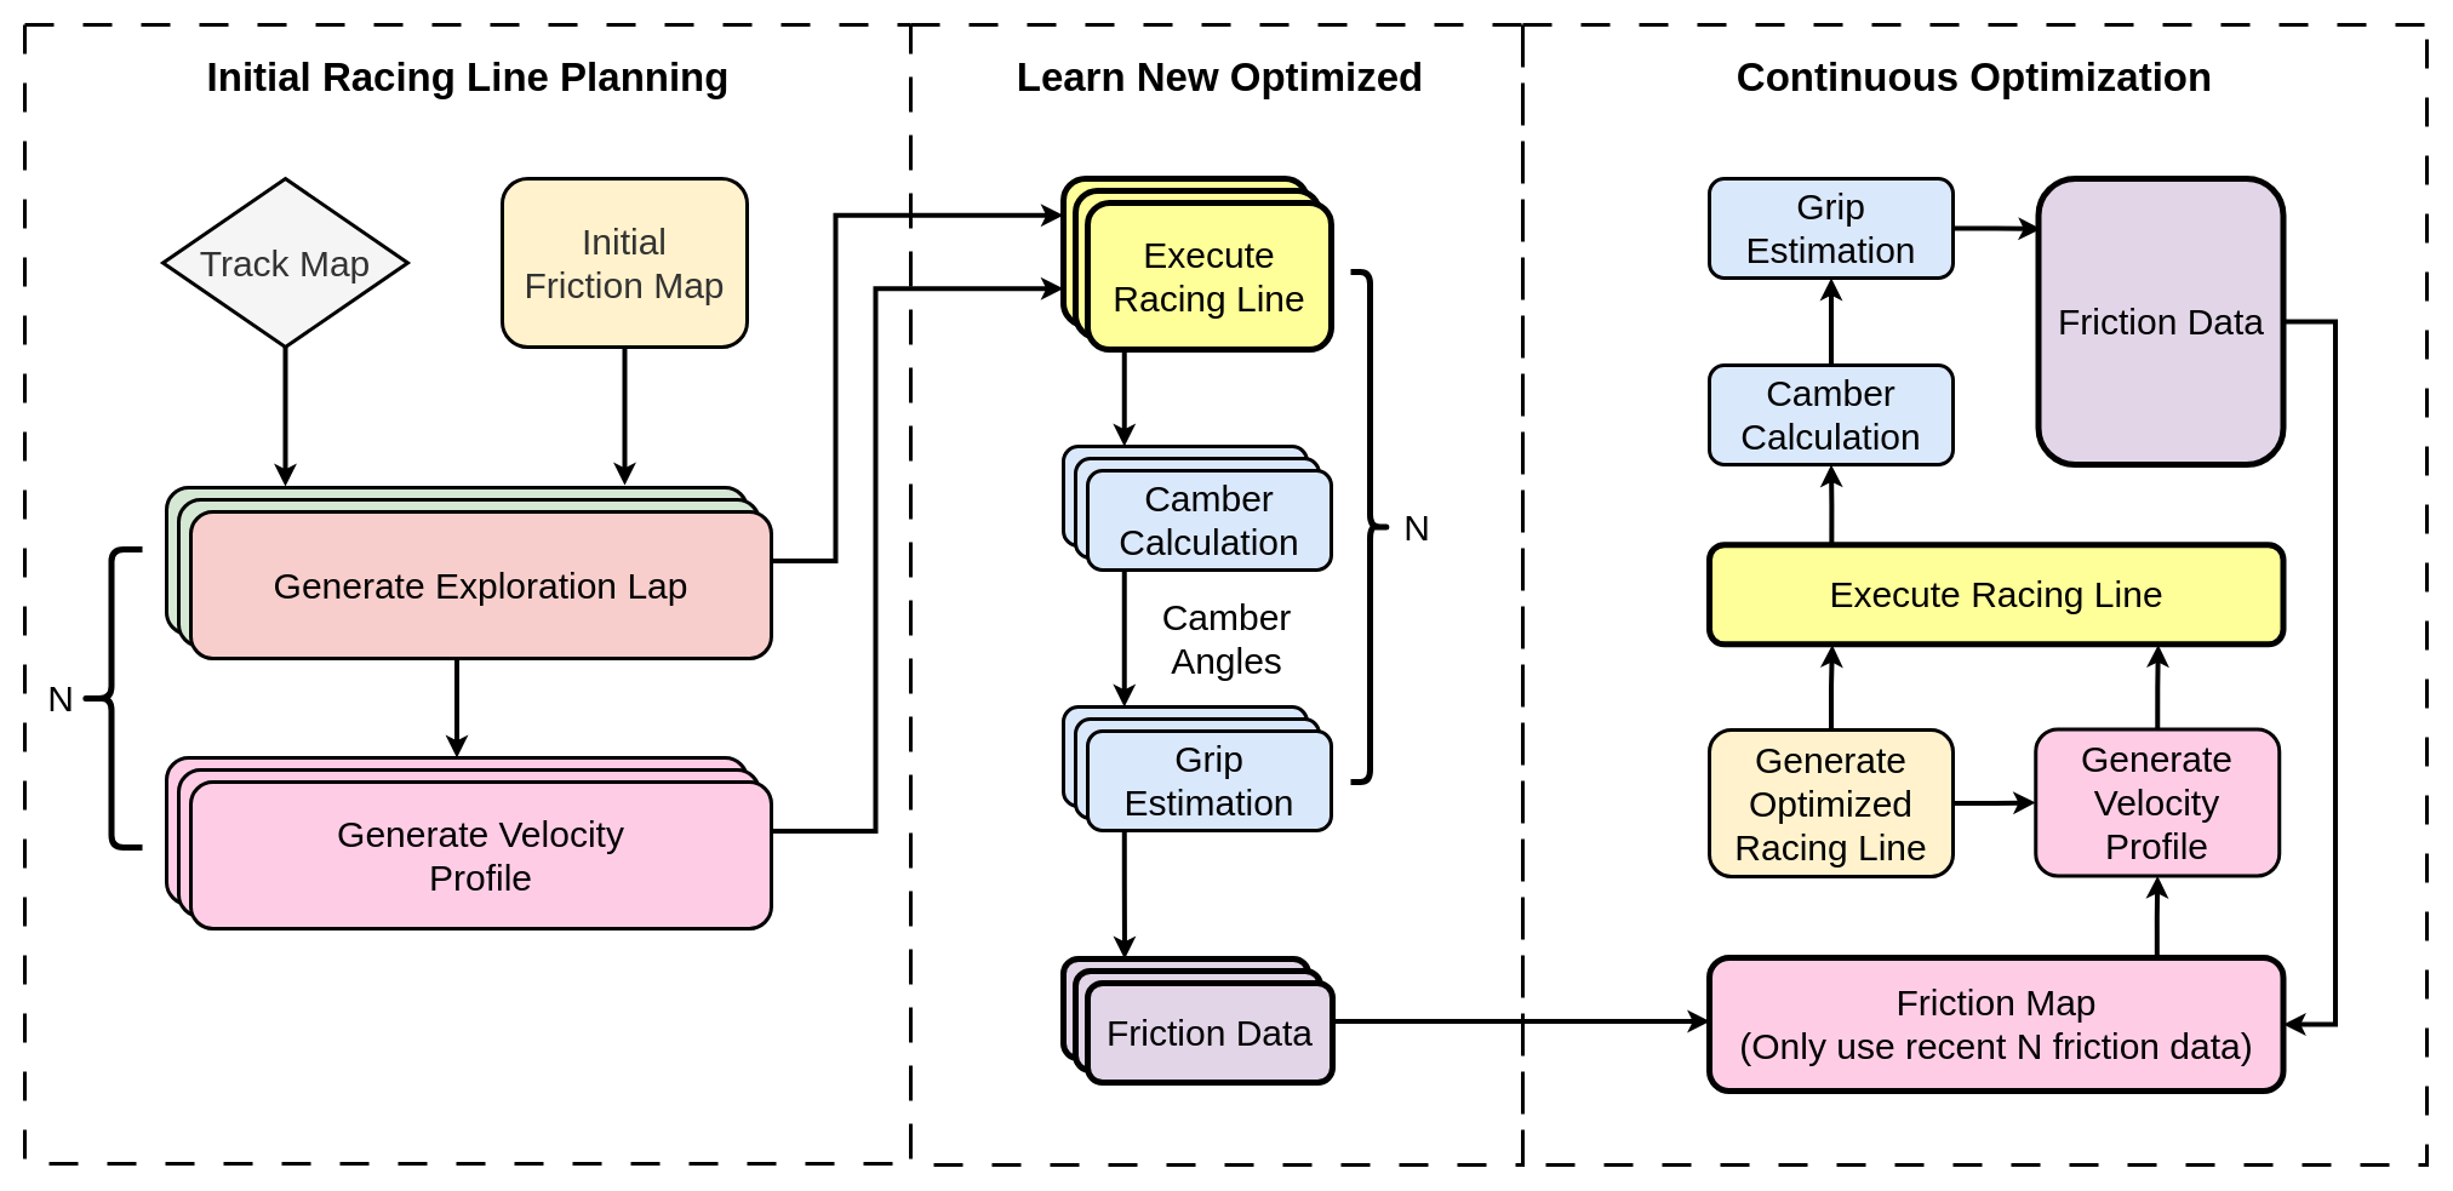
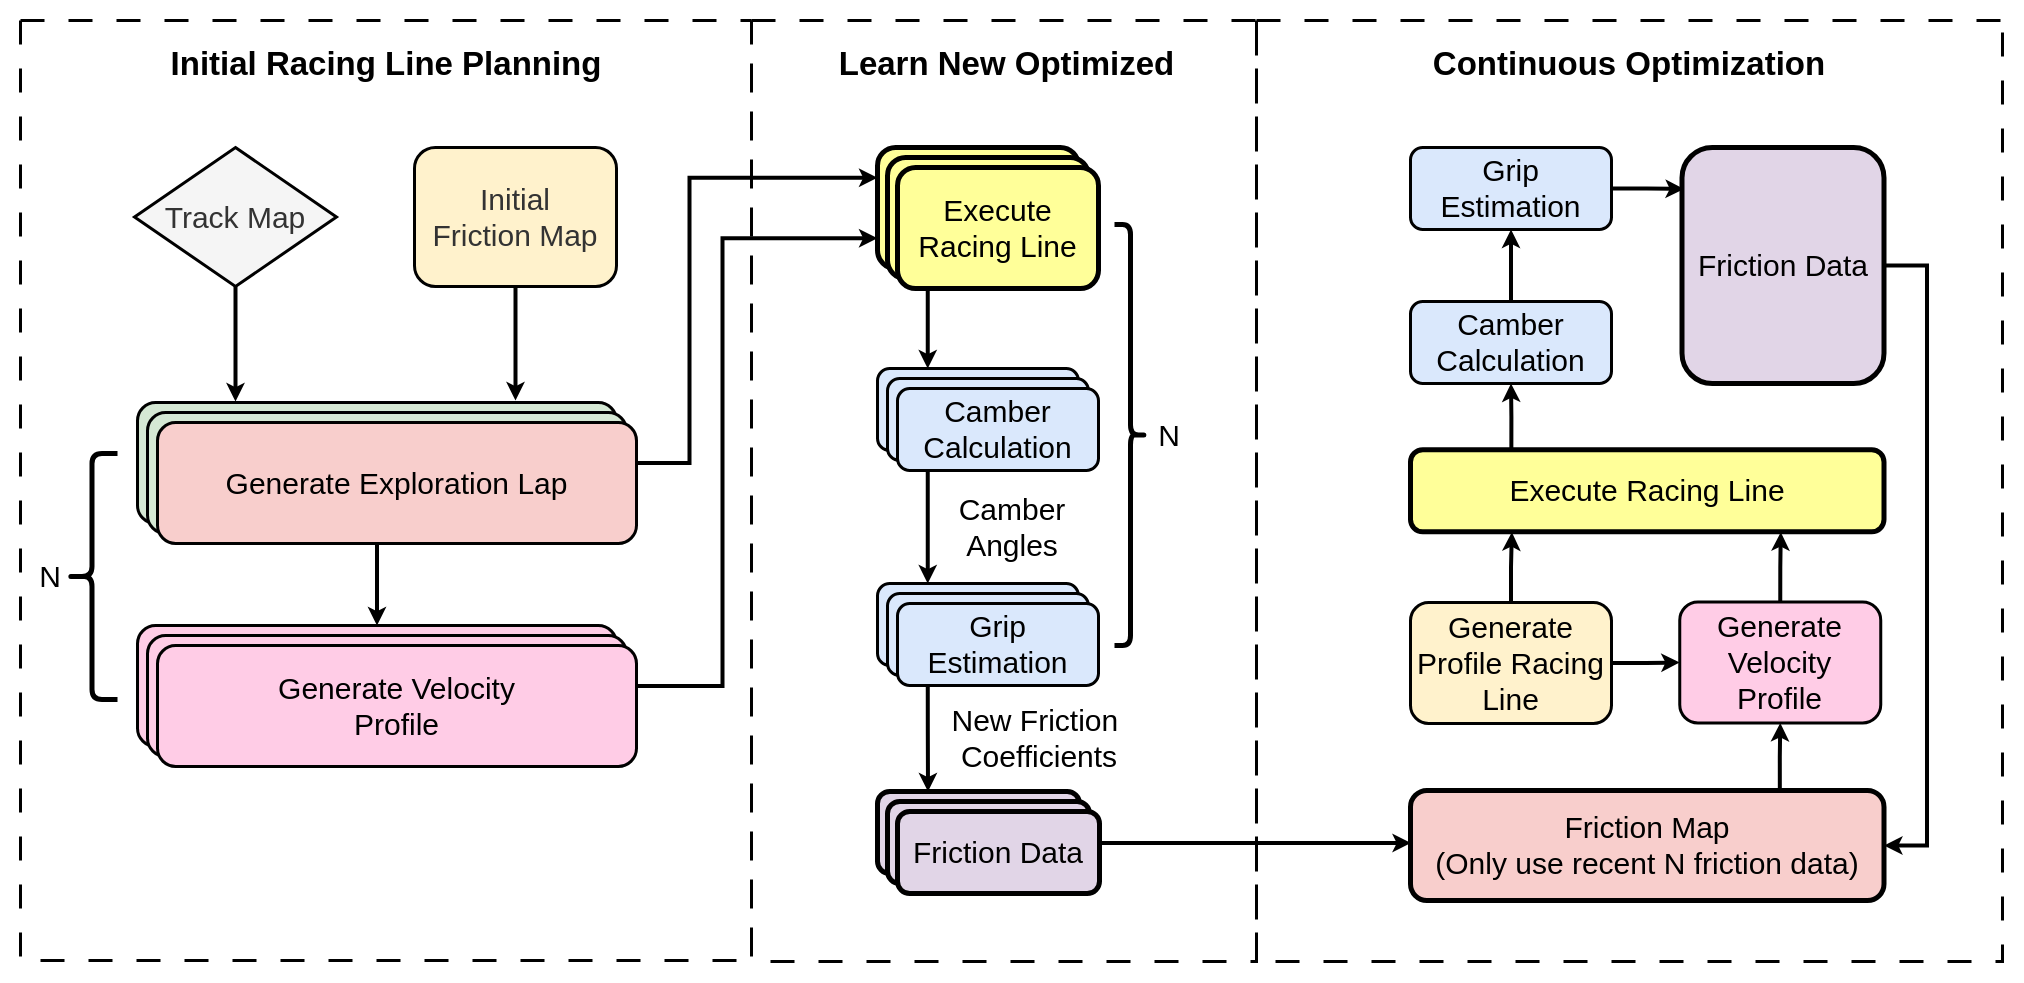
- <mxCell id="29" value="Generate Optimized Racing Line" style="rounded=1;whiteSpace=wrap;html=1;strokeColor=#000000;strokeWidth=3;align=center;verticalAlign=middle;fontFamily=Helvetica;fontSize=30;fillColor=#fff2cc;movable=1;resizable=1;rotatable=1;deletable=1;editable=1;locked=0;connectable=1;" parent="25" vertex="1"><mxGeometry y="455" width="201" height="121" as="geometry" /></mxCell>
+ <mxCell id="29" value="Generate Profile Racing Line" style="rounded=1;whiteSpace=wrap;html=1;strokeColor=#000000;strokeWidth=3;align=center;verticalAlign=middle;fontFamily=Helvetica;fontSize=30;fillColor=#fff2cc;movable=1;resizable=1;rotatable=1;deletable=1;editable=1;locked=0;connectable=1;" parent="25" vertex="1"><mxGeometry y="455" width="201" height="121" as="geometry" /></mxCell>
+ <mxCell id="15" value="&lt;span style=&quot;&quot;&gt;New Friction&amp;nbsp;&lt;/span&gt;&lt;div&gt;Coefficients&lt;/div&gt;" style="text;html=1;align=center;verticalAlign=middle;whiteSpace=wrap;rounded=0;fontFamily=Helvetica;fontSize=30;fontColor=default;labelBackgroundColor=none;" parent="5" vertex="1"><mxGeometry x="70" y="576" width="184" height="30" as="geometry" /></mxCell>
- <mxCell id="27" value="Friction Map&lt;div&gt;(Only use recent N friction data)&lt;/div&gt;" style="rounded=1;whiteSpace=wrap;html=1;strokeColor=#000000;strokeWidth=5;align=center;verticalAlign=middle;fontFamily=Helvetica;fontSize=30;fillColor=#ffcce6;" parent="25" vertex="1"><mxGeometry y="643" width="473.5" height="110" as="geometry" /></mxCell>
+ <mxCell id="27" value="Friction Map&lt;div&gt;(Only use recent N friction data)&lt;/div&gt;" style="rounded=1;whiteSpace=wrap;html=1;strokeColor=#000000;strokeWidth=5;align=center;verticalAlign=middle;fontFamily=Helvetica;fontSize=30;fillColor=#f8cecc;" parent="25" vertex="1"><mxGeometry y="643" width="473.5" height="110" as="geometry" /></mxCell>
